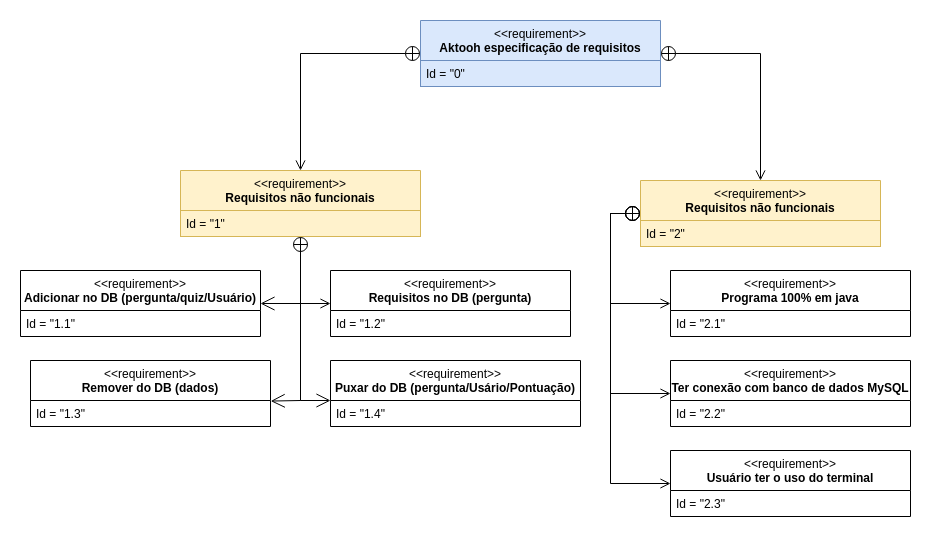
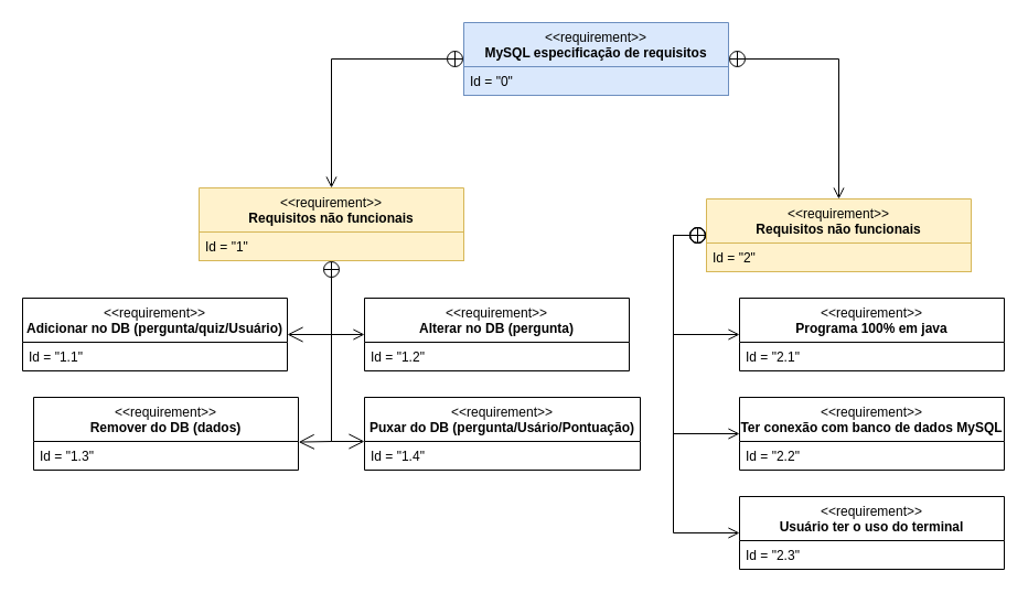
- <mxCell id="2" value="&lt;div&gt;&lt;font face=&quot;Arial, sans-serif&quot;&gt;&lt;span style=&quot;font-weight: normal;&quot;&gt;&amp;lt;&amp;lt;requirement&amp;gt;&amp;gt;&lt;/span&gt;&lt;/font&gt;&lt;/div&gt;&lt;b&gt;&lt;span style=&quot;line-height: 115%; font-family: Arial, sans-serif;&quot;&gt;&lt;font style=&quot;font-size: 12px;&quot;&gt;Aktooh especificação de requisitos&lt;/font&gt;&lt;/span&gt;&lt;/b&gt;" style="swimlane;fontStyle=1;align=center;verticalAlign=top;childLayout=stackLayout;horizontal=1;startSize=40;horizontalStack=0;resizeParent=1;resizeParentMax=0;resizeLast=0;collapsible=1;marginBottom=0;whiteSpace=wrap;html=1;fillColor=#dae8fc;strokeColor=#6c8ebf;" vertex="1" parent="1"><mxGeometry x="420" y="20" width="240" height="66" as="geometry" /></mxCell>
+ <mxCell id="2" value="&lt;div&gt;&lt;font face=&quot;Arial, sans-serif&quot;&gt;&lt;span style=&quot;font-weight: normal;&quot;&gt;&amp;lt;&amp;lt;requirement&amp;gt;&amp;gt;&lt;/span&gt;&lt;/font&gt;&lt;/div&gt;&lt;b&gt;&lt;span style=&quot;line-height: 115%; font-family: Arial, sans-serif;&quot;&gt;&lt;font style=&quot;font-size: 12px;&quot;&gt;MySQL especificação de requisitos&lt;/font&gt;&lt;/span&gt;&lt;/b&gt;" style="swimlane;fontStyle=1;align=center;verticalAlign=top;childLayout=stackLayout;horizontal=1;startSize=40;horizontalStack=0;resizeParent=1;resizeParentMax=0;resizeLast=0;collapsible=1;marginBottom=0;whiteSpace=wrap;html=1;fillColor=#dae8fc;strokeColor=#6c8ebf;" vertex="1" parent="1"><mxGeometry x="420" y="20" width="240" height="66" as="geometry" /></mxCell>
- <mxCell id="18" value="&lt;div&gt;&lt;font face=&quot;Arial, sans-serif&quot;&gt;&lt;span style=&quot;font-weight: normal;&quot;&gt;&amp;lt;&amp;lt;requirement&amp;gt;&amp;gt;&lt;/span&gt;&lt;/font&gt;&lt;/div&gt;&lt;font face=&quot;Arial, sans-serif&quot;&gt;Requisitos no DB (pergunta)&lt;/font&gt;" style="swimlane;fontStyle=1;align=center;verticalAlign=top;childLayout=stackLayout;horizontal=1;startSize=40;horizontalStack=0;resizeParent=1;resizeParentMax=0;resizeLast=0;collapsible=1;marginBottom=0;whiteSpace=wrap;html=1;" vertex="1" parent="1"><mxGeometry x="330" y="270" width="240" height="66" as="geometry" /></mxCell>
+ <mxCell id="18" value="&lt;div&gt;&lt;font face=&quot;Arial, sans-serif&quot;&gt;&lt;span style=&quot;font-weight: normal;&quot;&gt;&amp;lt;&amp;lt;requirement&amp;gt;&amp;gt;&lt;/span&gt;&lt;/font&gt;&lt;/div&gt;&lt;font face=&quot;Arial, sans-serif&quot;&gt;Alterar no DB (pergunta)&lt;/font&gt;" style="swimlane;fontStyle=1;align=center;verticalAlign=top;childLayout=stackLayout;horizontal=1;startSize=40;horizontalStack=0;resizeParent=1;resizeParentMax=0;resizeLast=0;collapsible=1;marginBottom=0;whiteSpace=wrap;html=1;" vertex="1" parent="1"><mxGeometry x="330" y="270" width="240" height="66" as="geometry" /></mxCell>
